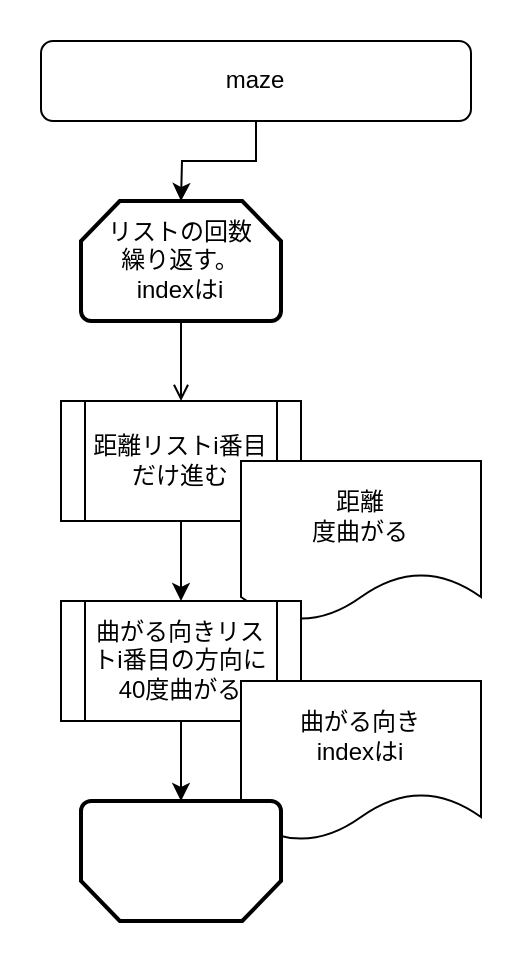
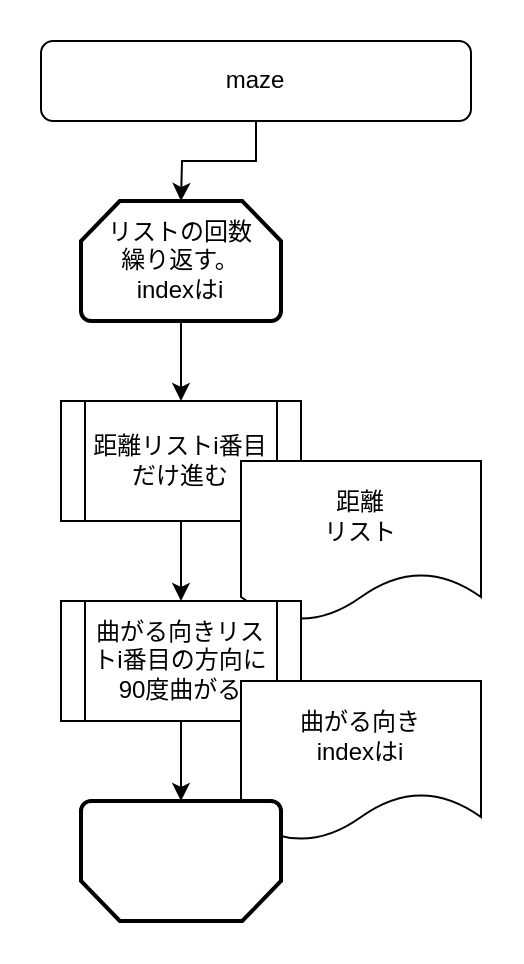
- <mxCell id="6" style="edgeStyle=orthogonalEdgeStyle;rounded=0;orthogonalLoop=1;jettySize=auto;html=1;exitX=0.5;exitY=1;exitDx=0;exitDy=0;exitPerimeter=0;endArrow=open;" edge="1" parent="1" source="7" target="5"><mxGeometry relative="1" as="geometry" /></mxCell>
+ <mxCell id="6" style="edgeStyle=orthogonalEdgeStyle;rounded=0;orthogonalLoop=1;jettySize=auto;html=1;exitX=0.5;exitY=1;exitDx=0;exitDy=0;exitPerimeter=0;" edge="1" parent="1" source="7" target="5"><mxGeometry relative="1" as="geometry" /></mxCell>
- <mxCell id="8" value="距離&lt;div&gt;度曲がる&lt;/div&gt;" style="shape=document;whiteSpace=wrap;html=1;boundedLbl=1;" vertex="1" parent="1"><mxGeometry x="120" y="230" width="120" height="80" as="geometry" /></mxCell>
+ <mxCell id="8" value="距離&lt;div&gt;リスト&lt;/div&gt;" style="shape=document;whiteSpace=wrap;html=1;boundedLbl=1;" vertex="1" parent="1"><mxGeometry x="120" y="230" width="120" height="80" as="geometry" /></mxCell>
- <mxCell id="10" value="曲がる向きリストi番目の方向に40度曲がる" style="shape=process;whiteSpace=wrap;html=1;backgroundOutline=1;" vertex="1" parent="1"><mxGeometry x="30" y="300" width="120" height="60" as="geometry" /></mxCell>
+ <mxCell id="10" value="曲がる向きリストi番目の方向に90度曲がる" style="shape=process;whiteSpace=wrap;html=1;backgroundOutline=1;" vertex="1" parent="1"><mxGeometry x="30" y="300" width="120" height="60" as="geometry" /></mxCell>
